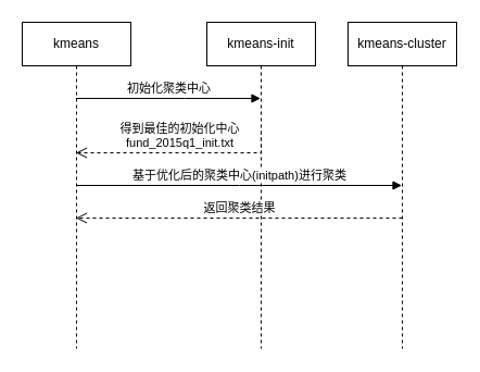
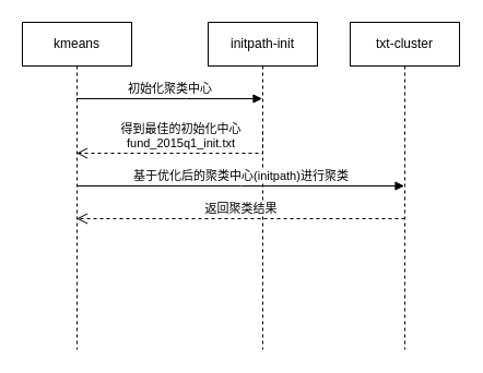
- <mxCell id="2" value="kmeans-init" style="shape=umlLifeline;perimeter=lifelinePerimeter;whiteSpace=wrap;html=1;container=1;dropTarget=0;collapsible=0;recursiveResize=0;outlineConnect=0;portConstraint=eastwest;newEdgeStyle={&quot;edgeStyle&quot;:&quot;elbowEdgeStyle&quot;,&quot;elbow&quot;:&quot;vertical&quot;,&quot;curved&quot;:0,&quot;rounded&quot;:0};" vertex="1" parent="1"><mxGeometry x="190" y="20" width="100" height="300" as="geometry" /></mxCell>
+ <mxCell id="2" value="initpath-init" style="shape=umlLifeline;perimeter=lifelinePerimeter;whiteSpace=wrap;html=1;container=1;dropTarget=0;collapsible=0;recursiveResize=0;outlineConnect=0;portConstraint=eastwest;newEdgeStyle={&quot;edgeStyle&quot;:&quot;elbowEdgeStyle&quot;,&quot;elbow&quot;:&quot;vertical&quot;,&quot;curved&quot;:0,&quot;rounded&quot;:0};" vertex="1" parent="1"><mxGeometry x="190" y="20" width="100" height="300" as="geometry" /></mxCell>
- <mxCell id="4" value="kmeans-cluster" style="shape=umlLifeline;perimeter=lifelinePerimeter;whiteSpace=wrap;html=1;container=1;dropTarget=0;collapsible=0;recursiveResize=0;outlineConnect=0;portConstraint=eastwest;newEdgeStyle={&quot;edgeStyle&quot;:&quot;elbowEdgeStyle&quot;,&quot;elbow&quot;:&quot;vertical&quot;,&quot;curved&quot;:0,&quot;rounded&quot;:0};" vertex="1" parent="1"><mxGeometry x="320" y="20" width="100" height="300" as="geometry" /></mxCell>
+ <mxCell id="4" value="txt-cluster" style="shape=umlLifeline;perimeter=lifelinePerimeter;whiteSpace=wrap;html=1;container=1;dropTarget=0;collapsible=0;recursiveResize=0;outlineConnect=0;portConstraint=eastwest;newEdgeStyle={&quot;edgeStyle&quot;:&quot;elbowEdgeStyle&quot;,&quot;elbow&quot;:&quot;vertical&quot;,&quot;curved&quot;:0,&quot;rounded&quot;:0};" vertex="1" parent="1"><mxGeometry x="320" y="20" width="100" height="300" as="geometry" /></mxCell>
